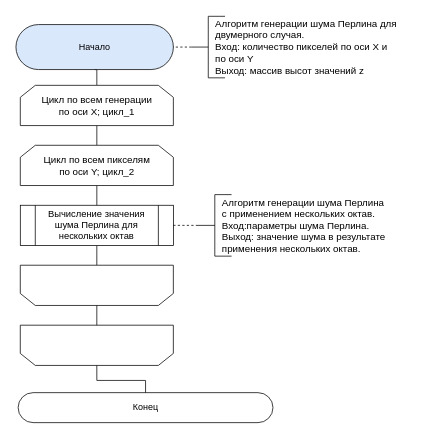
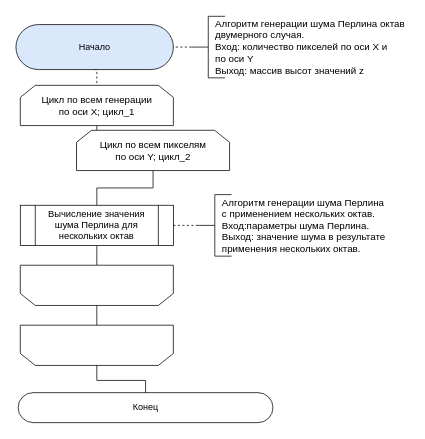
- <mxCell id="2" value="&lt;font style=&quot;font-size: 13px&quot;&gt;Алгоритм генерации шума Перлина для&lt;br&gt;двумерного случая.&lt;br&gt;Вход: количество пикселей по оси Х и&amp;nbsp;&lt;br&gt;по оси Y&lt;br&gt;Выход: массив высот значений z&lt;br&gt;&lt;/font&gt;" style="text;html=1;align=left;verticalAlign=middle;resizable=0;points=[];autosize=1;strokeColor=none;" parent="1" vertex="1"><mxGeometry x="284.996" y="26.957" width="260" height="70" as="geometry" /></mxCell>
+ <mxCell id="2" value="&lt;font style=&quot;font-size: 13px&quot;&gt;Алгоритм генерации шума Перлина октав&lt;br&gt;двумерного случая.&lt;br&gt;Вход: количество пикселей по оси Х и&amp;nbsp;&lt;br&gt;по оси Y&lt;br&gt;Выход: массив высот значений z&lt;br&gt;&lt;/font&gt;" style="text;html=1;align=left;verticalAlign=middle;resizable=0;points=[];autosize=1;strokeColor=none;" parent="1" vertex="1"><mxGeometry x="284.996" y="26.957" width="260" height="70" as="geometry" /></mxCell>
- <mxCell id="5" style="edgeStyle=orthogonalEdgeStyle;rounded=0;orthogonalLoop=1;jettySize=auto;html=1;exitX=0.5;exitY=1;exitDx=0;exitDy=0;entryX=0.5;entryY=0;entryDx=0;entryDy=0;endArrow=none;endFill=0;" parent="1" source="6" target="8" edge="1"><mxGeometry relative="1" as="geometry" /></mxCell>
+ <mxCell id="5" style="edgeStyle=orthogonalEdgeStyle;rounded=0;orthogonalLoop=1;jettySize=auto;html=1;exitX=0.5;exitY=1;exitDx=0;exitDy=0;entryX=0.5;entryY=0;entryDx=0;entryDy=0;endArrow=none;endFill=0;dashed=1;" parent="1" source="6" target="8" edge="1"><mxGeometry relative="1" as="geometry" /></mxCell>
- <mxCell id="13" value="&lt;span style=&quot;font-size: 13px&quot;&gt;Цикл по всем пикселям&lt;br&gt;по оси Y;&amp;nbsp;цикл_2&lt;br&gt;&lt;/span&gt;" style="shape=loopLimit;whiteSpace=wrap;html=1;" parent="1" vertex="1"><mxGeometry x="26.58" y="193" width="204.21" height="53.68" as="geometry" /></mxCell>
+ <mxCell id="13" value="&lt;span style=&quot;font-size: 13px&quot;&gt;Цикл по всем пикселям&lt;br&gt;по оси Y;&amp;nbsp;цикл_2&lt;br&gt;&lt;/span&gt;" style="shape=loopLimit;whiteSpace=wrap;html=1;" parent="1" vertex="1"><mxGeometry x="101.58" y="173" width="204.21" height="53.68" as="geometry" /></mxCell>
